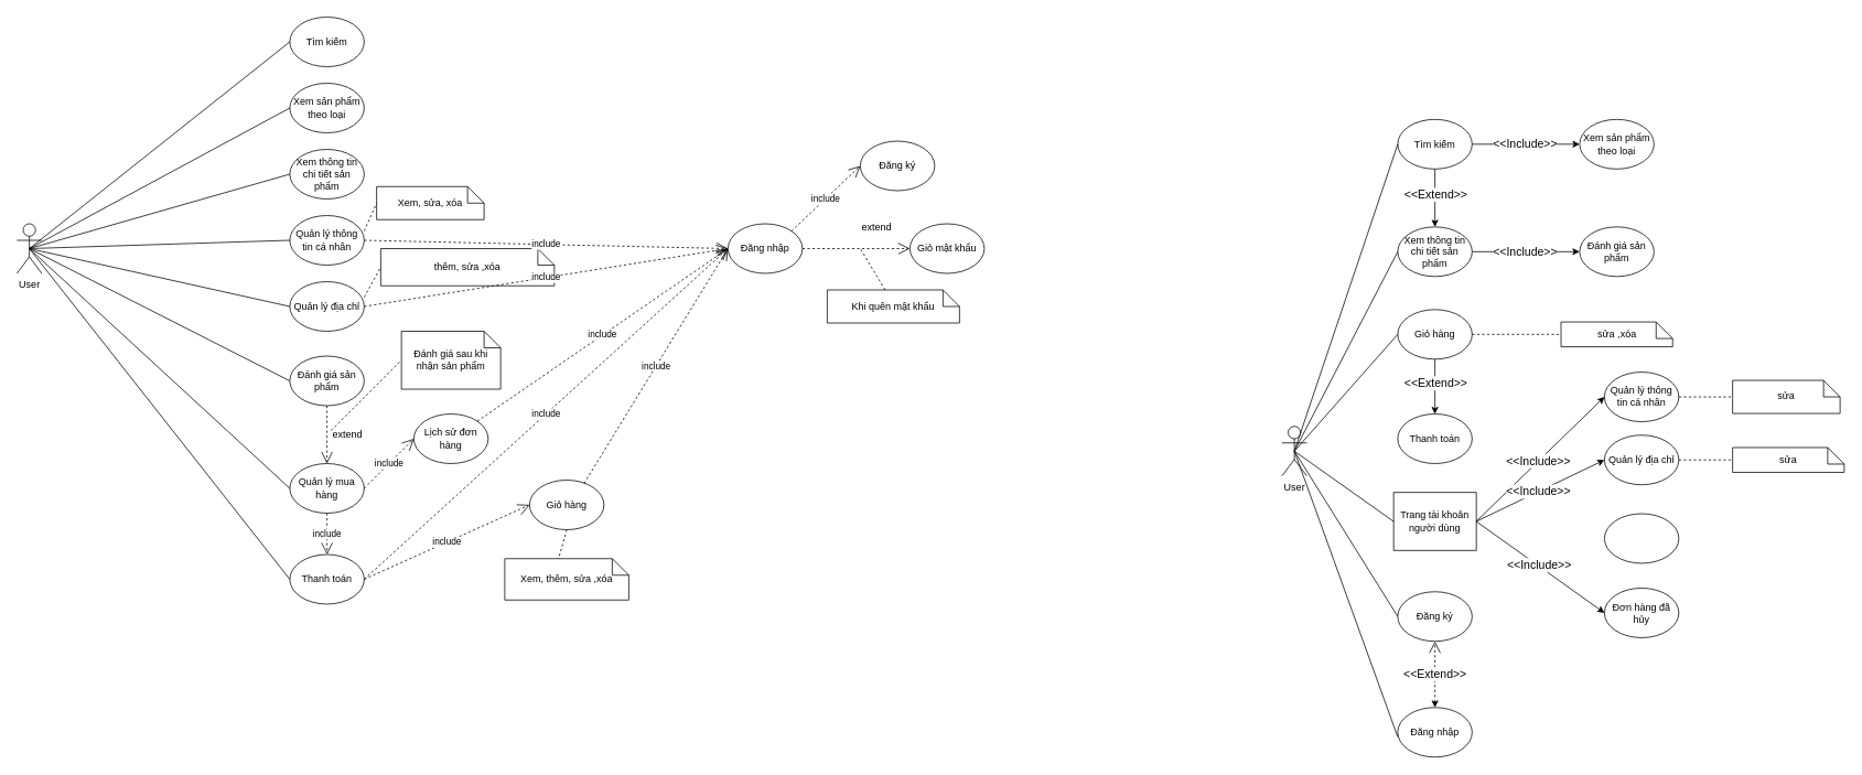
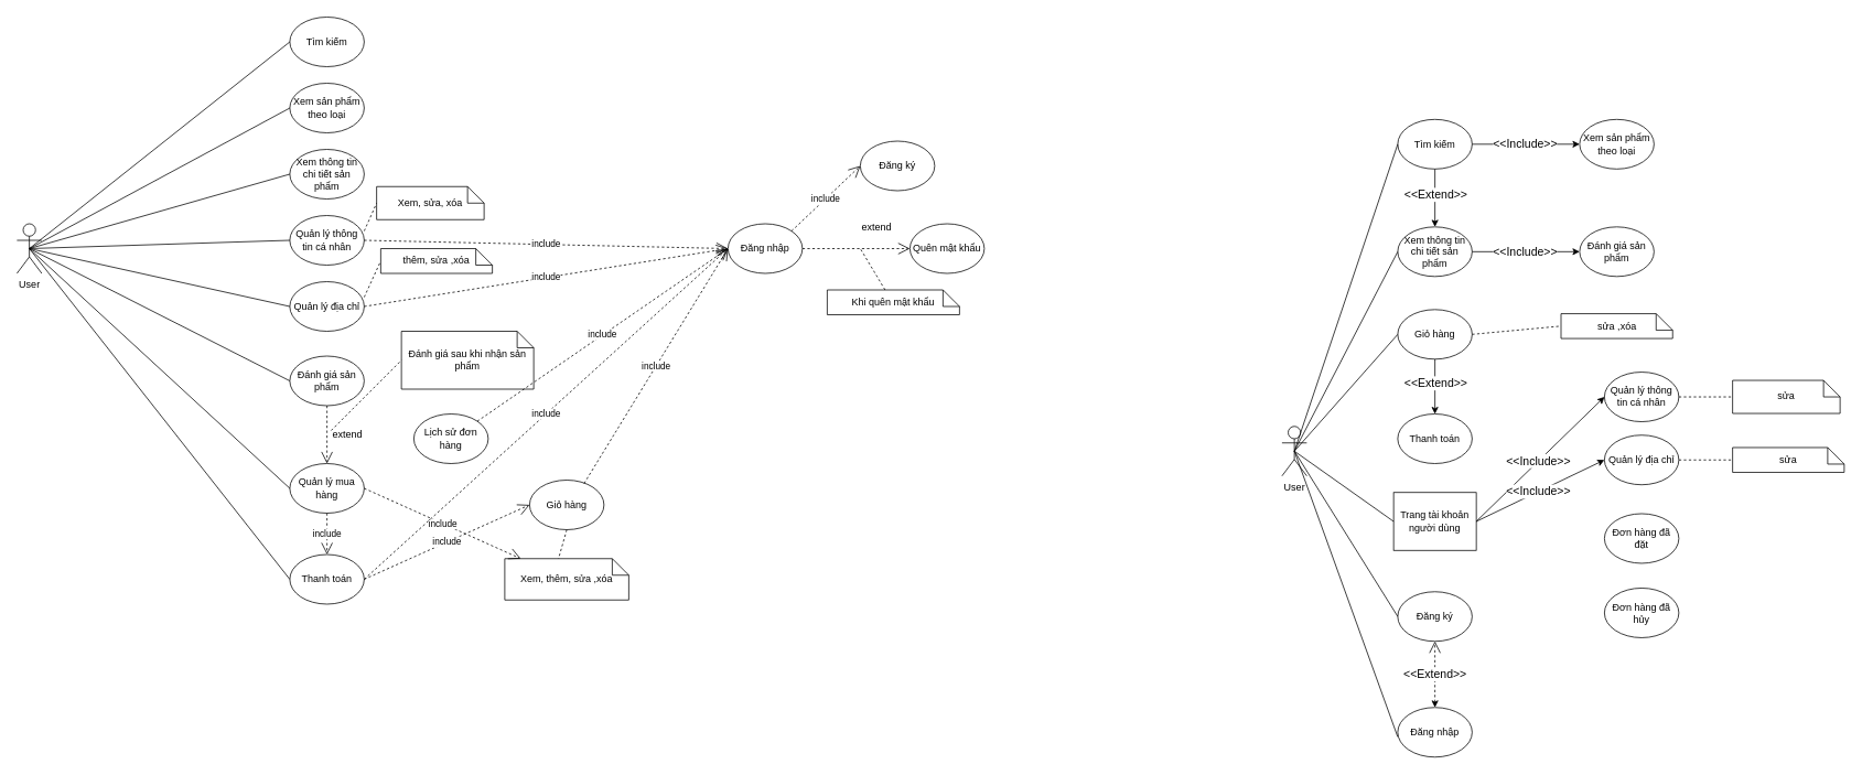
- <mxCell id="57" value="Giỏ mật khẩu" style="text;html=1;align=center;verticalAlign=middle;whiteSpace=wrap;rounded=0;" parent="55" vertex="1"><mxGeometry y="18.75" width="90" height="22.5" as="geometry" /></mxCell>
+ <mxCell id="57" value="Quên mật khẩu" style="text;html=1;align=center;verticalAlign=middle;whiteSpace=wrap;rounded=0;" parent="55" vertex="1"><mxGeometry y="18.75" width="90" height="22.5" as="geometry" /></mxCell>
- <mxCell id="48" value="thêm, sửa ,xóa" style="shape=note;size=20;whiteSpace=wrap;html=1;" parent="1" vertex="1"><mxGeometry x="460" y="300" width="210" height="45" as="geometry" /></mxCell>
+ <mxCell id="48" value="thêm, sửa ,xóa" style="shape=note;size=20;whiteSpace=wrap;html=1;" parent="1" vertex="1"><mxGeometry x="460" y="300" width="135" height="30" as="geometry" /></mxCell>
- <mxCell id="58" value="Khi quên mật khẩu" style="shape=note;size=20;whiteSpace=wrap;html=1;" parent="1" vertex="1"><mxGeometry x="1000" y="350" width="160" height="40" as="geometry" /></mxCell>
+ <mxCell id="58" value="Khi quên mật khẩu" style="shape=note;size=20;whiteSpace=wrap;html=1;" parent="1" vertex="1"><mxGeometry x="1000" y="350" width="160" height="30" as="geometry" /></mxCell>
- <mxCell id="120" value="sửa ,xóa" style="shape=note;size=20;whiteSpace=wrap;html=1;" parent="1" vertex="1"><mxGeometry x="1887.5" y="388.75" width="135" height="30" as="geometry" /></mxCell>
+ <mxCell id="120" value="sửa ,xóa" style="shape=note;size=20;whiteSpace=wrap;html=1;" parent="1" vertex="1"><mxGeometry x="1887.5" y="378.75" width="135" height="30" as="geometry" /></mxCell>
- <mxCell id="33" value="Đánh giá sau khi nhận sản phẩm" style="shape=note;size=20;whiteSpace=wrap;html=1;" parent="1" vertex="1"><mxGeometry x="485" y="400" width="120" height="70" as="geometry" /></mxCell>
+ <mxCell id="33" value="Đánh giá sau khi nhận sản phẩm" style="shape=note;size=20;whiteSpace=wrap;html=1;" parent="1" vertex="1"><mxGeometry x="485" y="400" width="160" height="70" as="geometry" /></mxCell>
- <mxCell id="64" value="include" style="endArrow=open;endSize=12;dashed=1;html=1;rounded=0;exitX=1;exitY=0.5;exitDx=0;exitDy=0;entryX=0;entryY=0.5;entryDx=0;entryDy=0;" parent="1" source="23" target="32" edge="1"><mxGeometry width="160" relative="1" as="geometry"><mxPoint x="490" y="310" as="sourcePoint" /><mxPoint x="650" y="310" as="targetPoint" /></mxGeometry></mxCell>
+ <mxCell id="64" value="include" style="endArrow=open;endSize=12;dashed=1;html=1;rounded=0;exitX=1;exitY=0.5;exitDx=0;exitDy=0;" parent="1" source="23" target="50" edge="1"><mxGeometry width="160" relative="1" as="geometry"><mxPoint x="490" y="310" as="sourcePoint" /><mxPoint x="650" y="310" as="targetPoint" /></mxGeometry></mxCell>
+ <mxCell id="100" value="Đơn hàng đã đặt" style="text;html=1;align=center;verticalAlign=middle;whiteSpace=wrap;rounded=0;" parent="98" vertex="1"><mxGeometry y="18.75" width="90" height="22.5" as="geometry" /></mxCell>
- <mxCell id="135" style="rounded=0;orthogonalLoop=1;jettySize=auto;html=1;exitX=1;exitY=0.5;exitDx=0;exitDy=0;entryX=0;entryY=0.5;entryDx=0;entryDy=0;" parent="1" source="126" target="130" edge="1"><mxGeometry relative="1" as="geometry"><mxPoint x="1795" y="640" as="sourcePoint" /><mxPoint x="1930" y="701" as="targetPoint" /></mxGeometry></mxCell>
- <mxCell id="136" value="&lt;font style=&quot;font-size: 14px;&quot;&gt;&amp;lt;&amp;lt;Include&amp;gt;&amp;gt;&lt;/font&gt;" style="edgeLabel;html=1;align=center;verticalAlign=middle;resizable=0;points=[];" parent="135" vertex="1" connectable="0"><mxGeometry x="-0.029" y="1" relative="1" as="geometry"><mxPoint as="offset" /></mxGeometry></mxCell>
